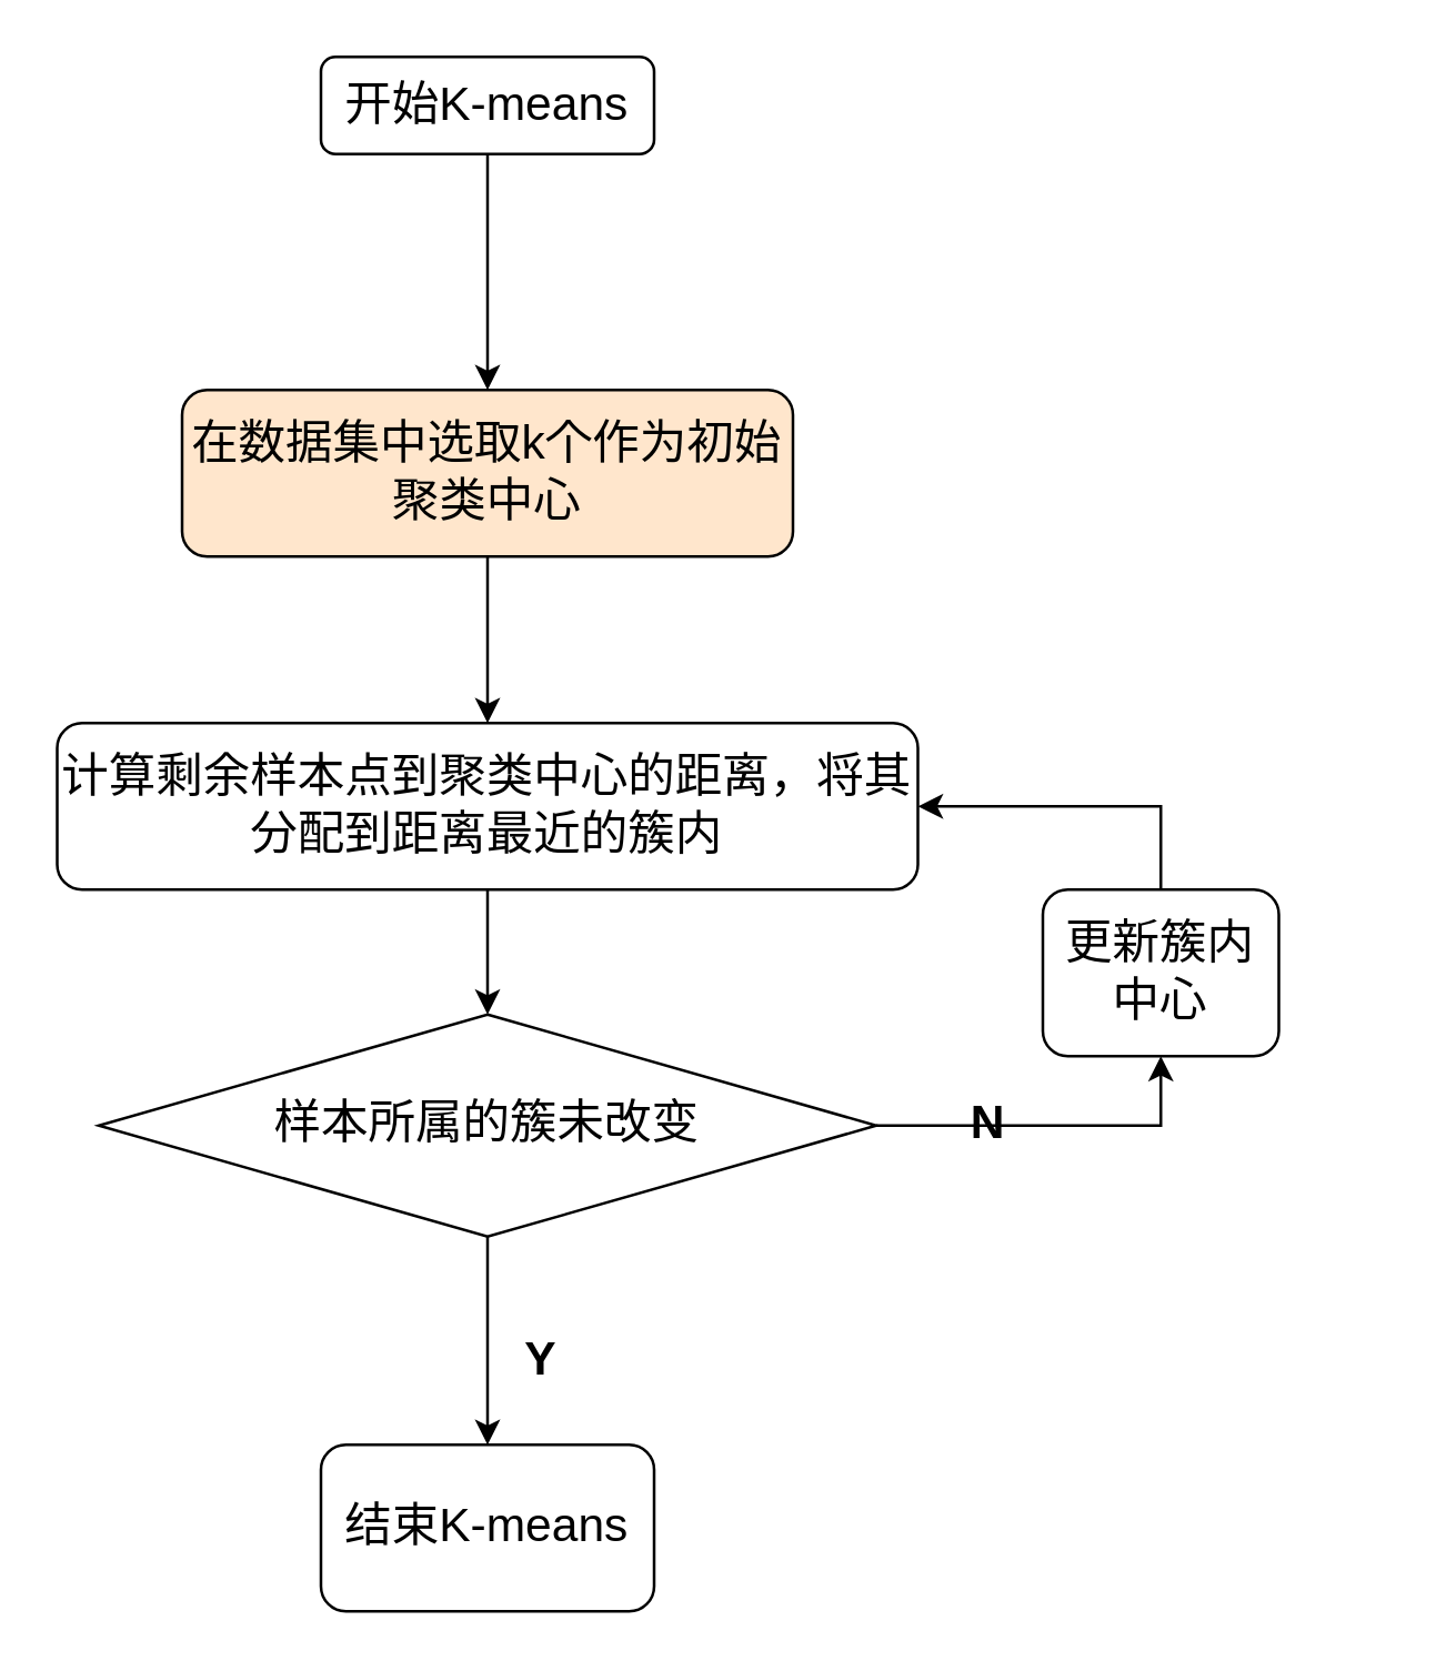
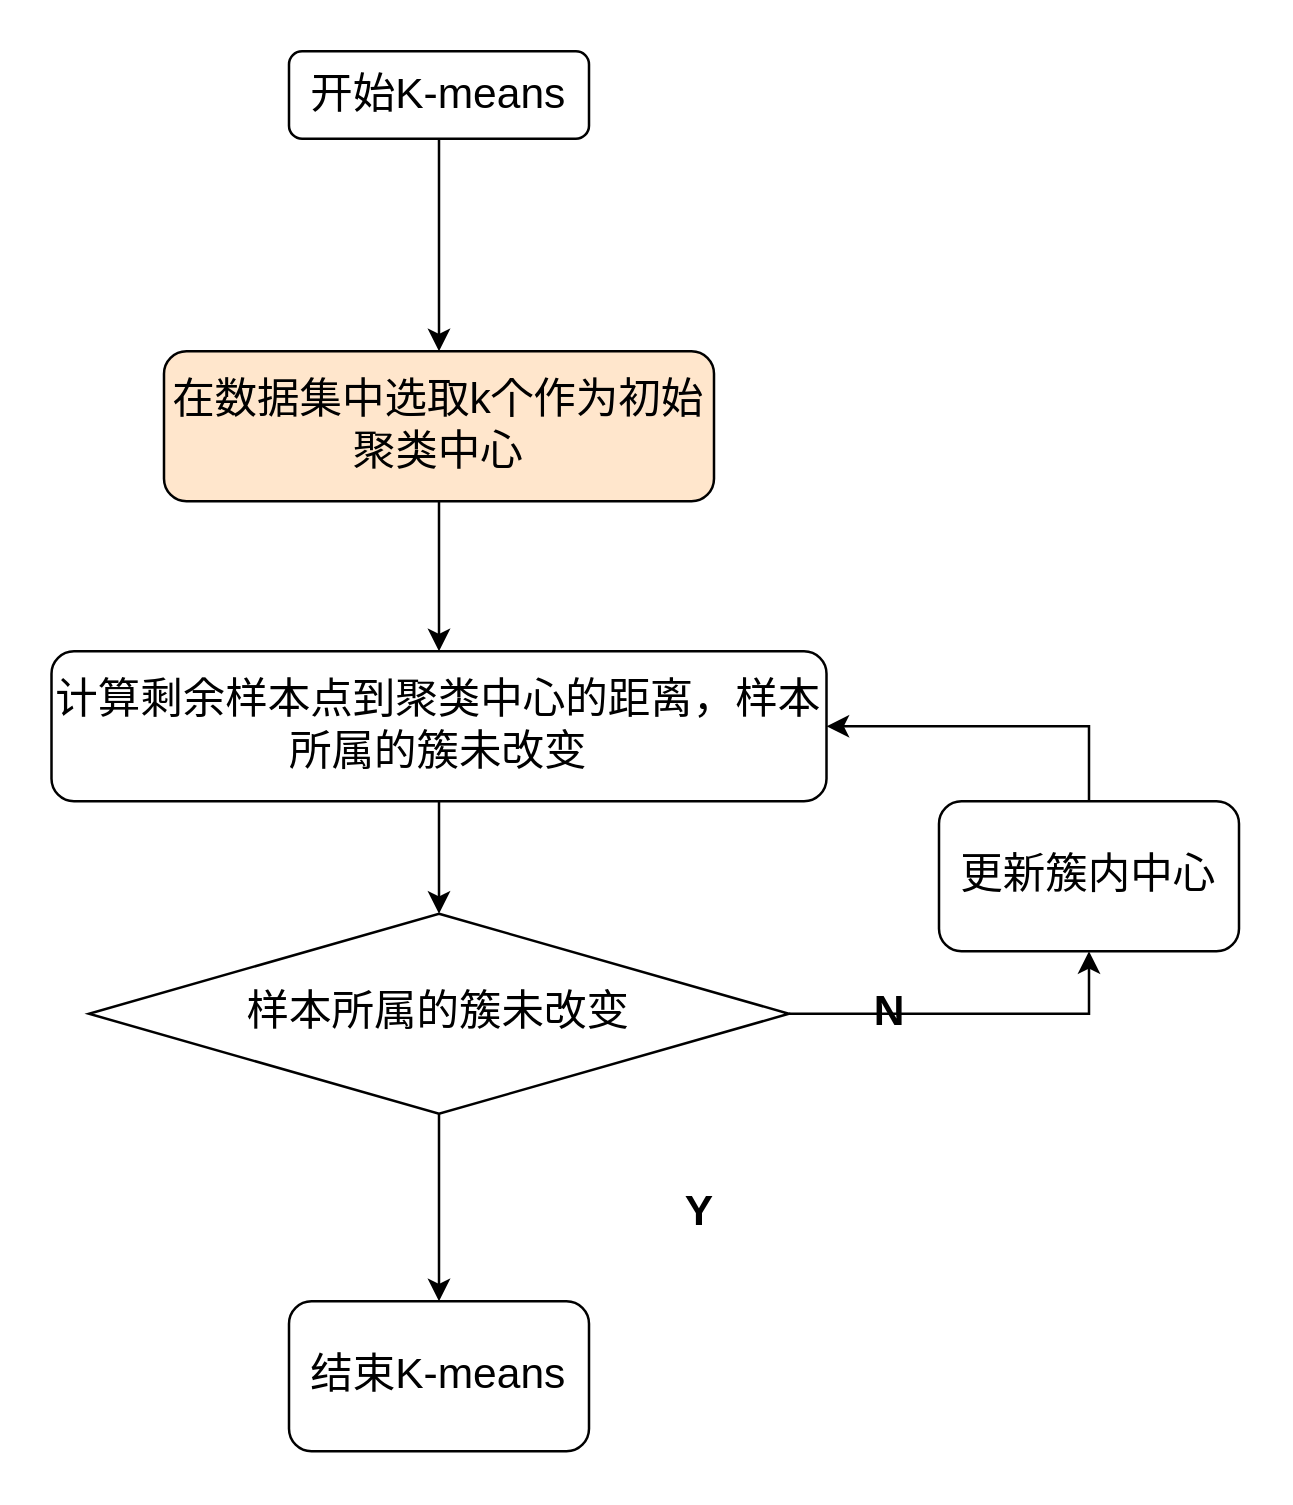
- <mxCell id="7" value="计算剩余样本点到聚类中心的距离，将其分配到距离最近的簇内" style="rounded=1;whiteSpace=wrap;html=1;fontSize=17;" parent="1" vertex="1"><mxGeometry x="20" y="260" width="310" height="60" as="geometry" /></mxCell>
+ <mxCell id="7" value="计算剩余样本点到聚类中心的距离，样本所属的簇未改变" style="rounded=1;whiteSpace=wrap;html=1;fontSize=17;" parent="1" vertex="1"><mxGeometry x="20" y="260" width="310" height="60" as="geometry" /></mxCell>
- <mxCell id="13" value="更新簇内中心" style="rounded=1;whiteSpace=wrap;html=1;fontSize=17;" parent="1" vertex="1"><mxGeometry x="375" y="320" width="85" height="60" as="geometry" /></mxCell>
+ <mxCell id="13" value="更新簇内中心" style="rounded=1;whiteSpace=wrap;html=1;fontSize=17;" parent="1" vertex="1"><mxGeometry x="375" y="320" width="120" height="60" as="geometry" /></mxCell>
- <mxCell id="14" value="&lt;b&gt;Y&lt;/b&gt;" style="text;html=1;align=center;verticalAlign=middle;resizable=0;points=[];autosize=1;strokeColor=none;fillColor=none;fontSize=17;" parent="1" vertex="1"><mxGeometry x="179" y="475" width="30" height="30" as="geometry" /></mxCell>
+ <mxCell id="14" value="&lt;b&gt;Y&lt;/b&gt;" style="text;html=1;align=center;verticalAlign=middle;resizable=0;points=[];autosize=1;strokeColor=none;fillColor=none;fontSize=17;" parent="1" vertex="1"><mxGeometry x="264" y="470" width="30" height="30" as="geometry" /></mxCell>
